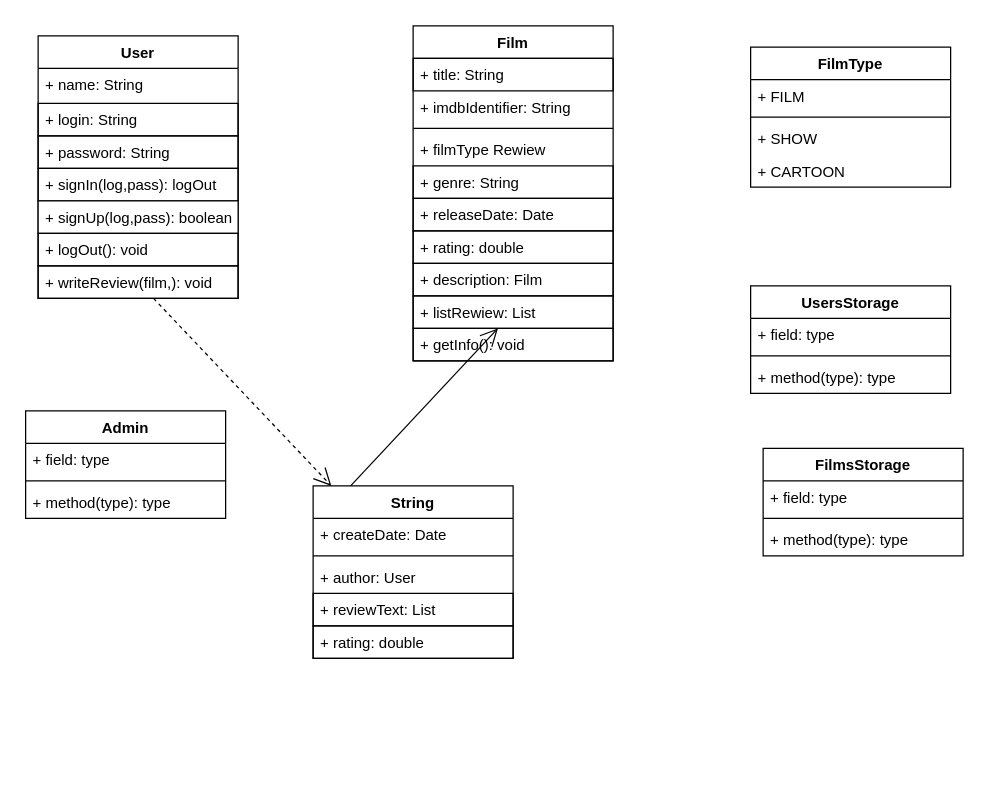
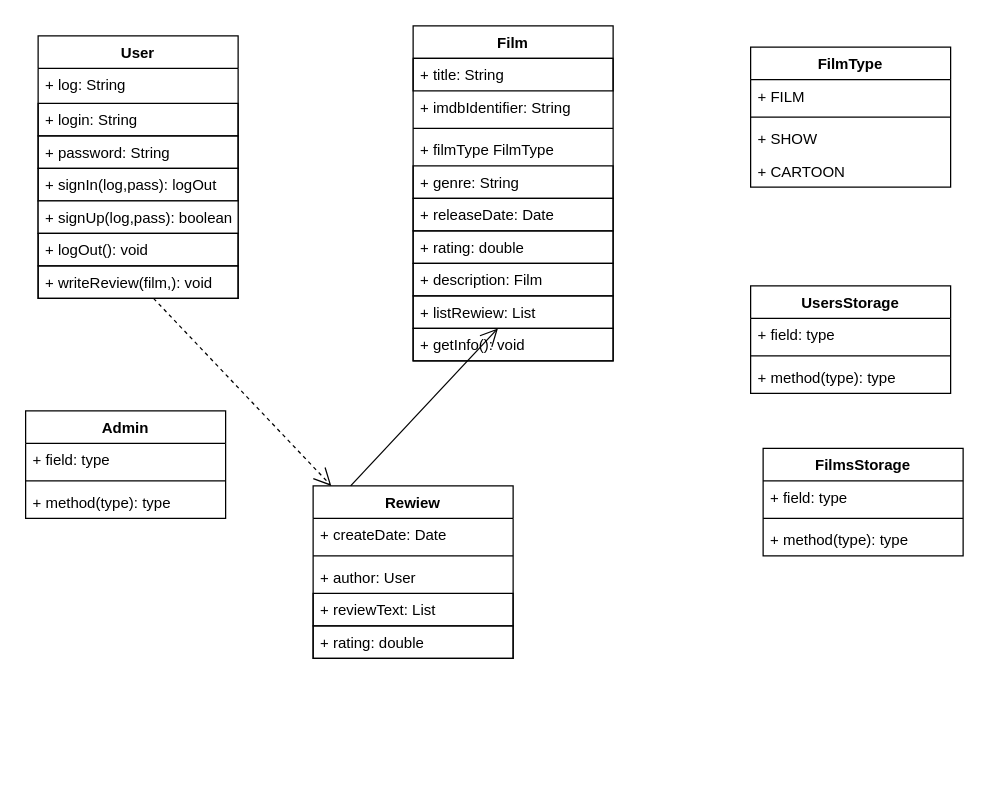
- <mxCell id="3" value="+ name: String" style="text;strokeColor=none;fillColor=none;align=left;verticalAlign=top;spacingLeft=4;spacingRight=4;overflow=hidden;rotatable=0;points=[[0,0.5],[1,0.5]];portConstraint=eastwest;" vertex="1" parent="2"><mxGeometry y="26" width="160" height="28" as="geometry" /></mxCell>
+ <mxCell id="3" value="+ log: String" style="text;strokeColor=none;fillColor=none;align=left;verticalAlign=top;spacingLeft=4;spacingRight=4;overflow=hidden;rotatable=0;points=[[0,0.5],[1,0.5]];portConstraint=eastwest;" vertex="1" parent="2"><mxGeometry y="26" width="160" height="28" as="geometry" /></mxCell>
- <mxCell id="14" value="+ filmType Rewiew" style="text;strokeColor=none;fillColor=none;align=left;verticalAlign=top;spacingLeft=4;spacingRight=4;overflow=hidden;rotatable=0;points=[[0,0.5],[1,0.5]];portConstraint=eastwest;" vertex="1" parent="10"><mxGeometry y="86" width="160" height="26" as="geometry" /></mxCell>
+ <mxCell id="14" value="+ filmType FilmType" style="text;strokeColor=none;fillColor=none;align=left;verticalAlign=top;spacingLeft=4;spacingRight=4;overflow=hidden;rotatable=0;points=[[0,0.5],[1,0.5]];portConstraint=eastwest;" vertex="1" parent="10"><mxGeometry y="86" width="160" height="26" as="geometry" /></mxCell>
- <mxCell id="26" value="String" style="swimlane;fontStyle=1;align=center;verticalAlign=top;childLayout=stackLayout;horizontal=1;startSize=26;horizontalStack=0;resizeParent=1;resizeParentMax=0;resizeLast=0;collapsible=1;marginBottom=0;" vertex="1" parent="1"><mxGeometry x="250" y="388" width="160" height="138" as="geometry" /></mxCell>
+ <mxCell id="26" value="Rewiew" style="swimlane;fontStyle=1;align=center;verticalAlign=top;childLayout=stackLayout;horizontal=1;startSize=26;horizontalStack=0;resizeParent=1;resizeParentMax=0;resizeLast=0;collapsible=1;marginBottom=0;" vertex="1" parent="1"><mxGeometry x="250" y="388" width="160" height="138" as="geometry" /></mxCell>
